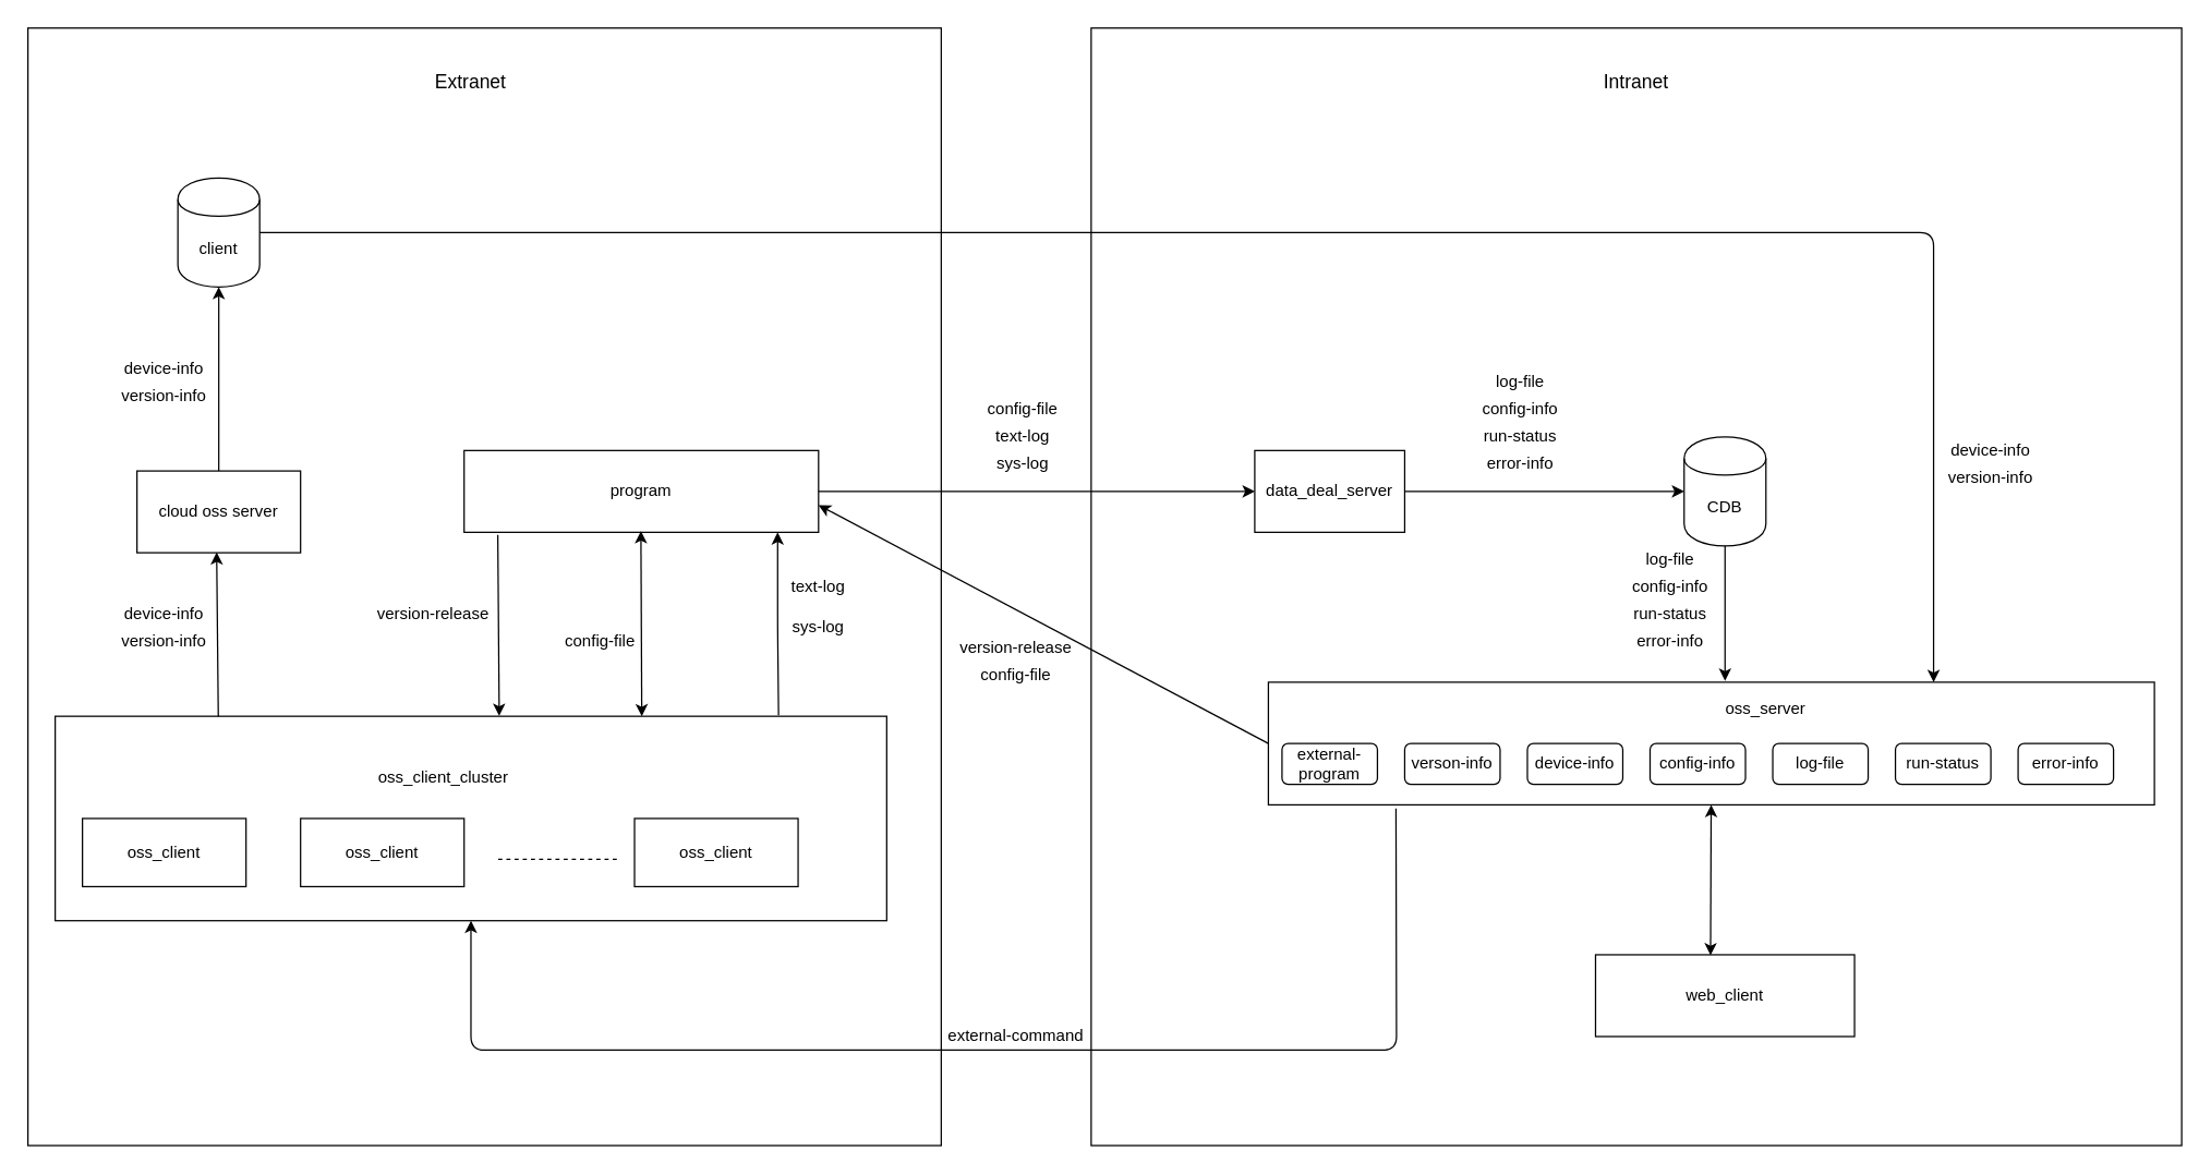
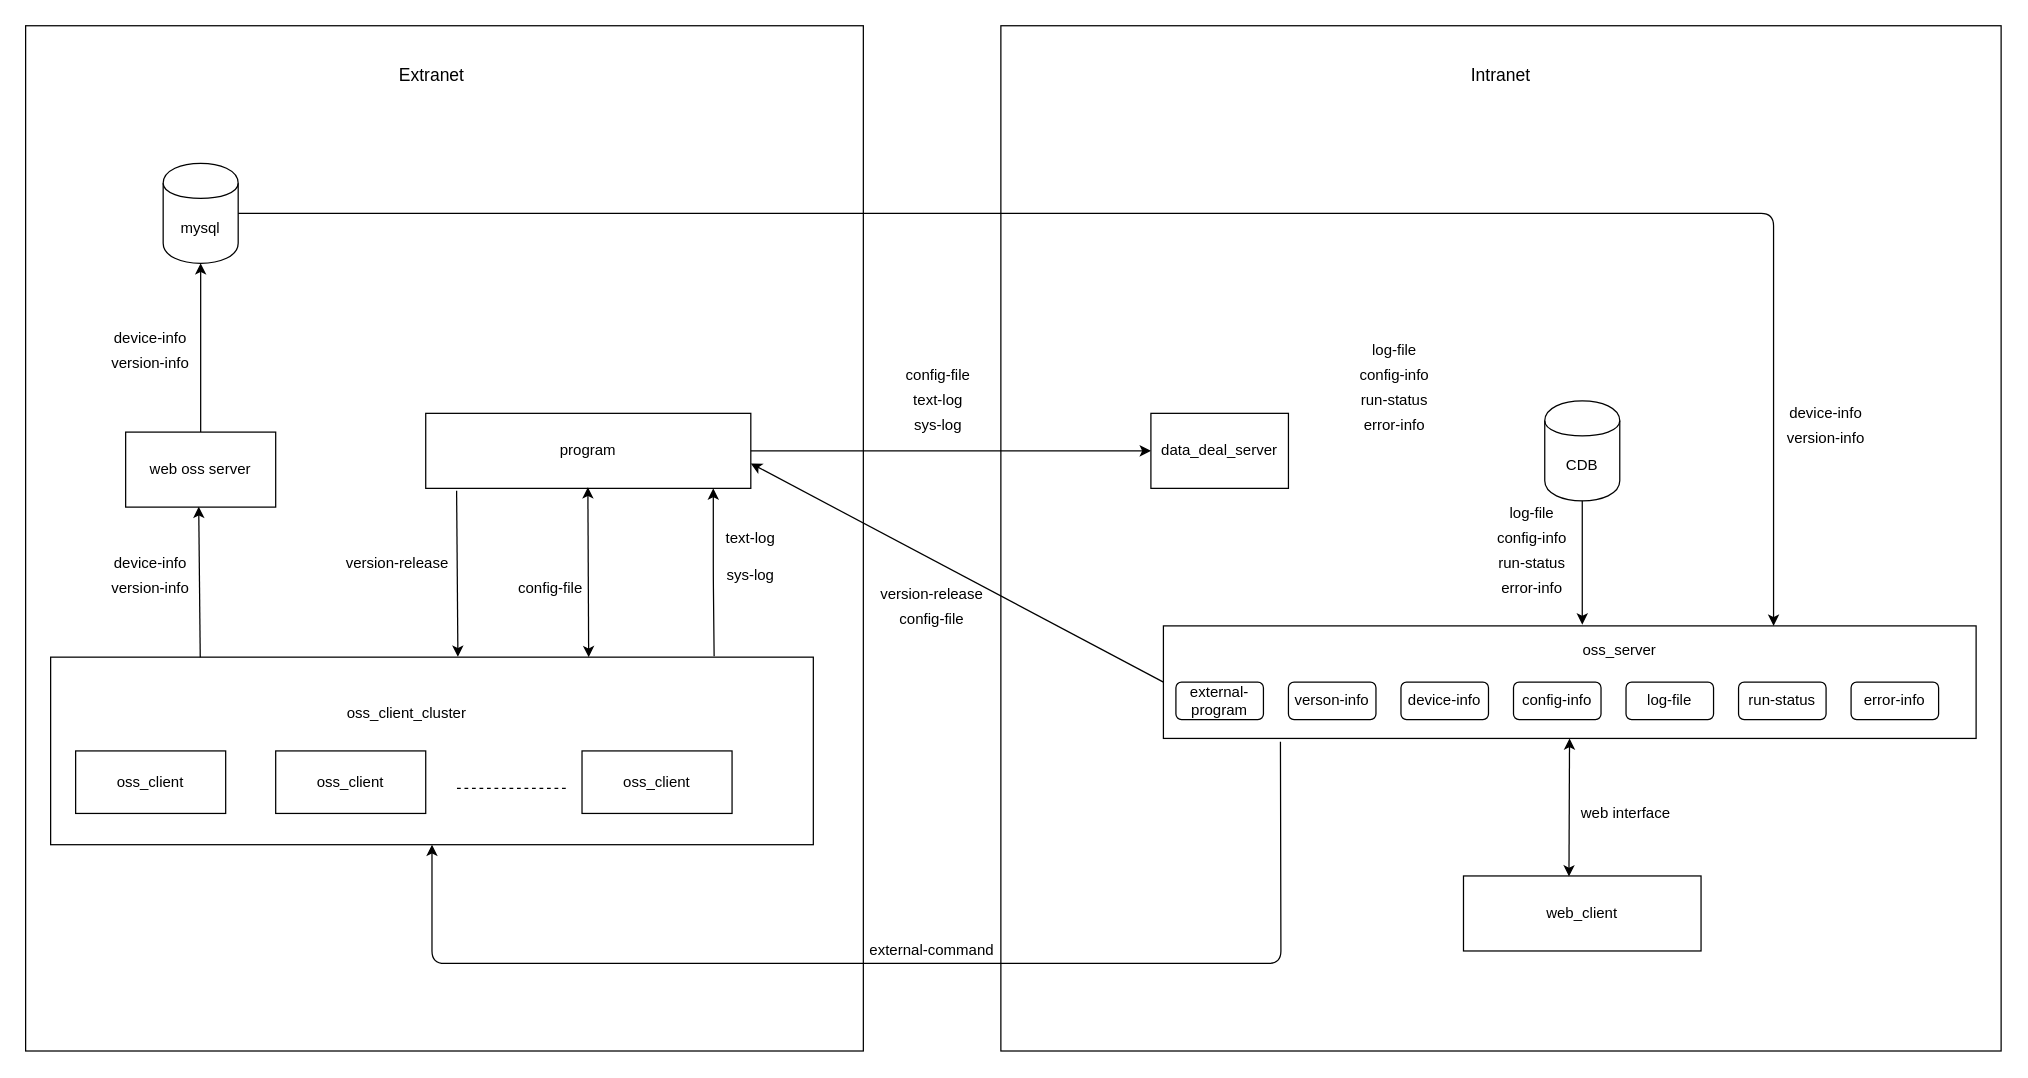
- <mxCell id="5" value="client" style="shape=cylinder;whiteSpace=wrap;html=1;boundedLbl=1;backgroundOutline=1;" vertex="1" parent="1"><mxGeometry x="130" y="130" width="60" height="80" as="geometry" /></mxCell>
+ <mxCell id="5" value="mysql" style="shape=cylinder;whiteSpace=wrap;html=1;boundedLbl=1;backgroundOutline=1;" vertex="1" parent="1"><mxGeometry x="130" y="130" width="60" height="80" as="geometry" /></mxCell>
- <mxCell id="26" value="" style="endArrow=classic;html=1;strokeColor=#000000;exitX=1;exitY=0.5;exitDx=0;exitDy=0;" edge="1" parent="1" source="13" target="15"><mxGeometry width="50" height="50" relative="1" as="geometry"><mxPoint x="810" y="540" as="sourcePoint" /><mxPoint x="860" y="490" as="targetPoint" /></mxGeometry></mxCell>
- <mxCell id="4" value="cloud oss server" style="rounded=0;whiteSpace=wrap;html=1;" vertex="1" parent="1"><mxGeometry x="100" y="345" width="120" height="60" as="geometry" /></mxCell>
+ <mxCell id="4" value="web oss server" style="rounded=0;whiteSpace=wrap;html=1;" vertex="1" parent="1"><mxGeometry x="100" y="345" width="120" height="60" as="geometry" /></mxCell>
+ <mxCell id="25" value="web interface" style="text;html=1;strokeColor=none;fillColor=none;align=center;verticalAlign=middle;whiteSpace=wrap;rounded=0;" vertex="1" parent="1"><mxGeometry x="1250" y="640" width="100" height="20" as="geometry" /></mxCell>
